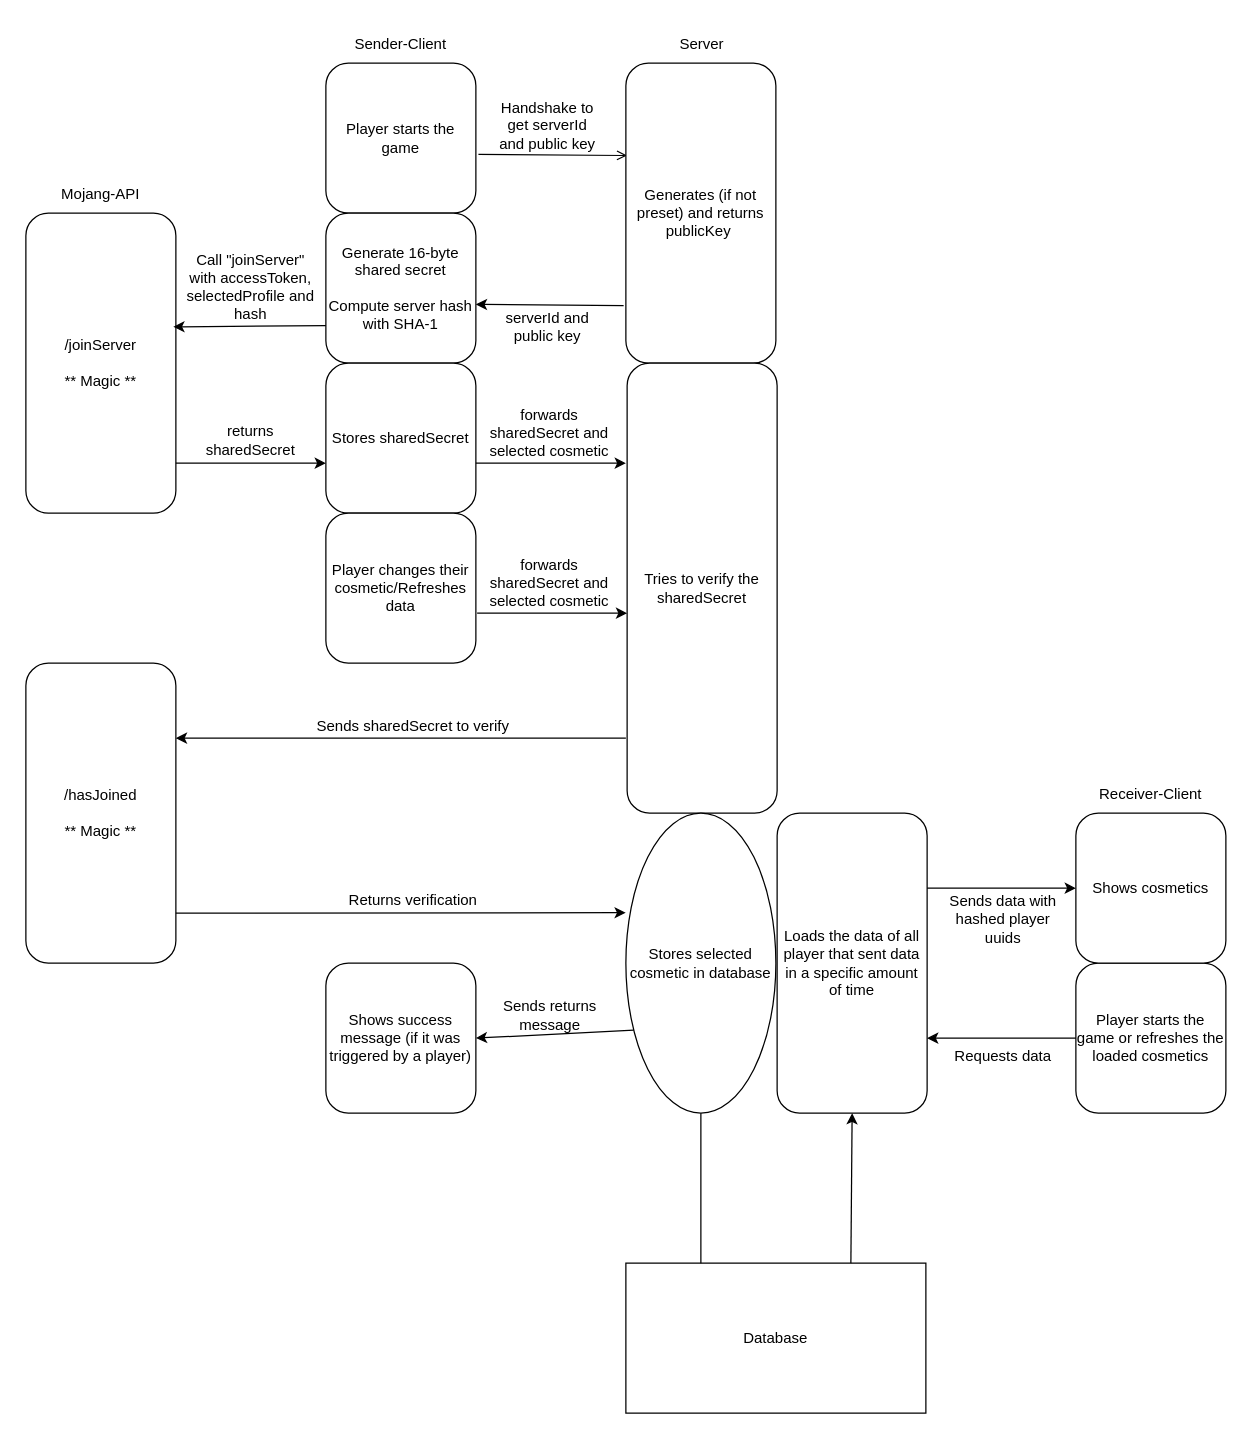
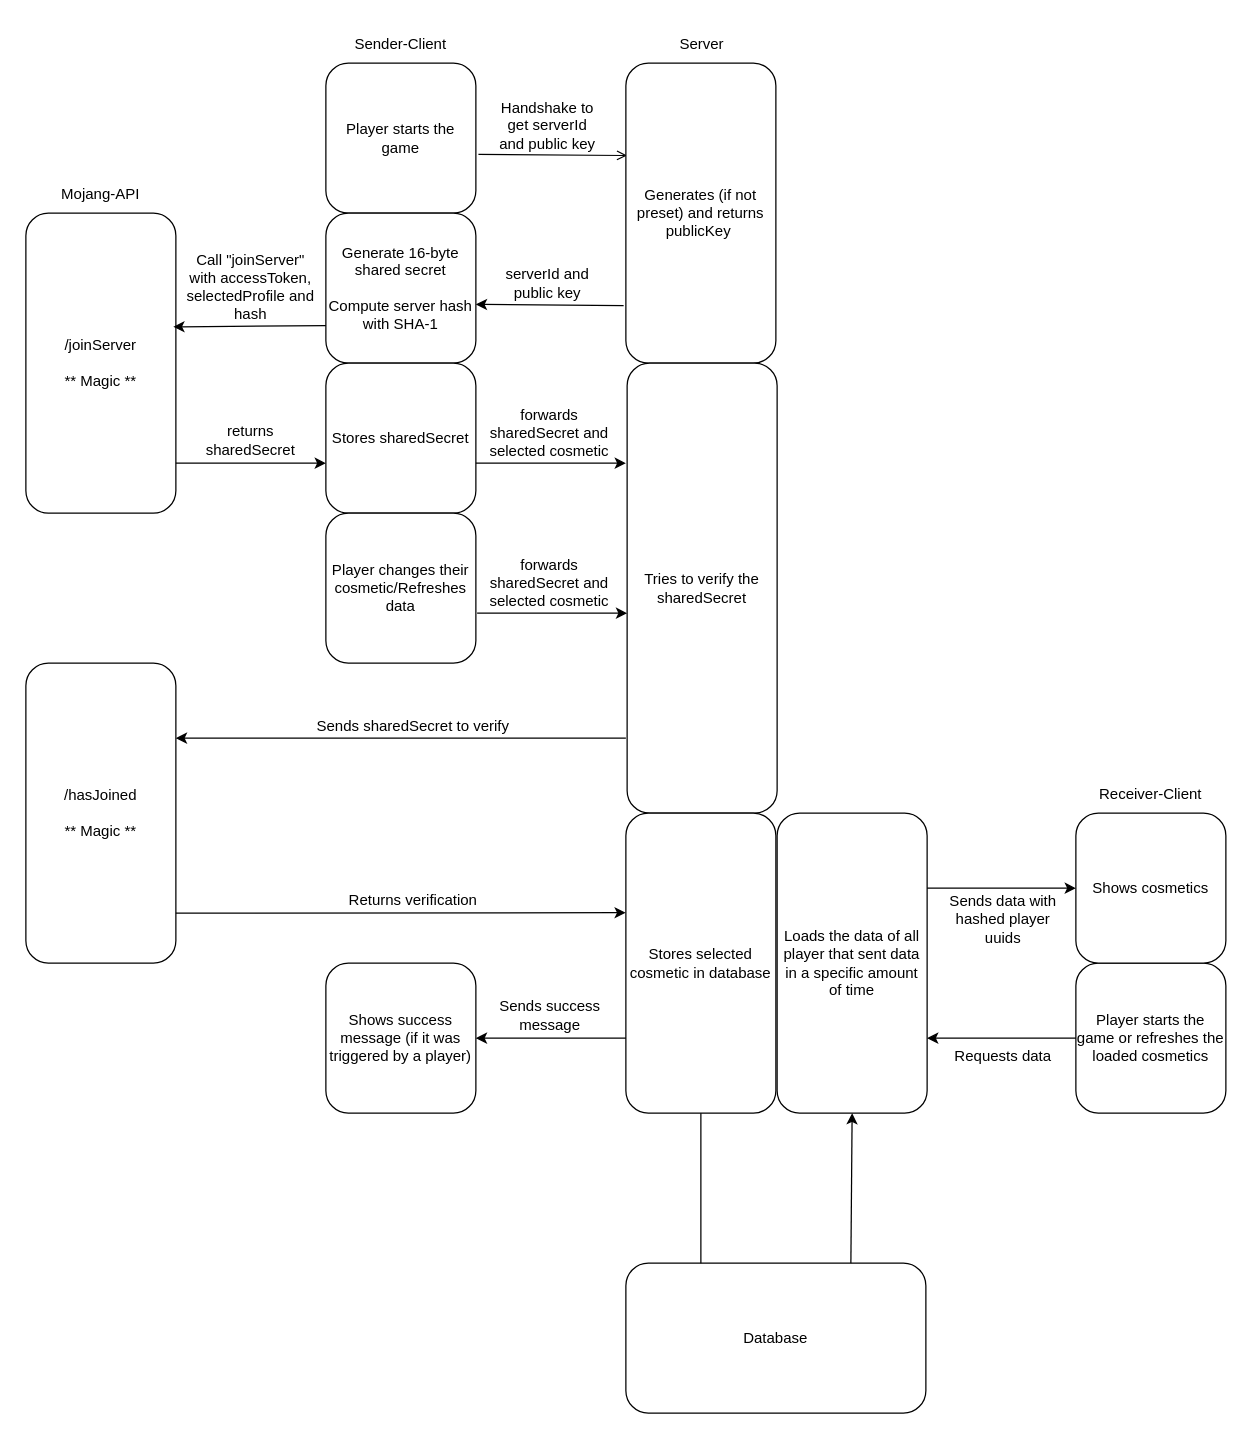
- <mxCell id="9" value="serverId and public key" style="text;html=1;align=center;verticalAlign=middle;whiteSpace=wrap;rounded=0;" parent="1" vertex="1"><mxGeometry x="395" y="246" width="85" height="30" as="geometry" /></mxCell>
+ <mxCell id="9" value="serverId and public key" style="text;html=1;align=center;verticalAlign=middle;whiteSpace=wrap;rounded=0;" parent="1" vertex="1"><mxGeometry x="395" y="211" width="85" height="30" as="geometry" /></mxCell>
- <mxCell id="27" value="Stores selected cosmetic in database" style="ellipse;whiteSpace=wrap;html=1;" parent="1" vertex="1"><mxGeometry x="500" y="650" width="120" height="240" as="geometry" /></mxCell>
+ <mxCell id="27" value="Stores selected cosmetic in database" style="rounded=1;whiteSpace=wrap;html=1;" parent="1" vertex="1"><mxGeometry x="500" y="650" width="120" height="240" as="geometry" /></mxCell>
- <mxCell id="24" value="Sends returns message" style="text;html=1;align=center;verticalAlign=middle;whiteSpace=wrap;rounded=0;" parent="1" vertex="1"><mxGeometry x="395" y="797" width="89" height="30" as="geometry" /></mxCell>
+ <mxCell id="24" value="Sends success message" style="text;html=1;align=center;verticalAlign=middle;whiteSpace=wrap;rounded=0;" parent="1" vertex="1"><mxGeometry x="395" y="797" width="89" height="30" as="geometry" /></mxCell>
- <mxCell id="4" value="Database" style="whiteSpace=wrap;html=1;rounded=0;" parent="1" vertex="1"><mxGeometry x="500" y="1010" width="240" height="120" as="geometry" /></mxCell>
+ <mxCell id="4" value="Database" style="rounded=1;whiteSpace=wrap;html=1;" parent="1" vertex="1"><mxGeometry x="500" y="1010" width="240" height="120" as="geometry" /></mxCell>
